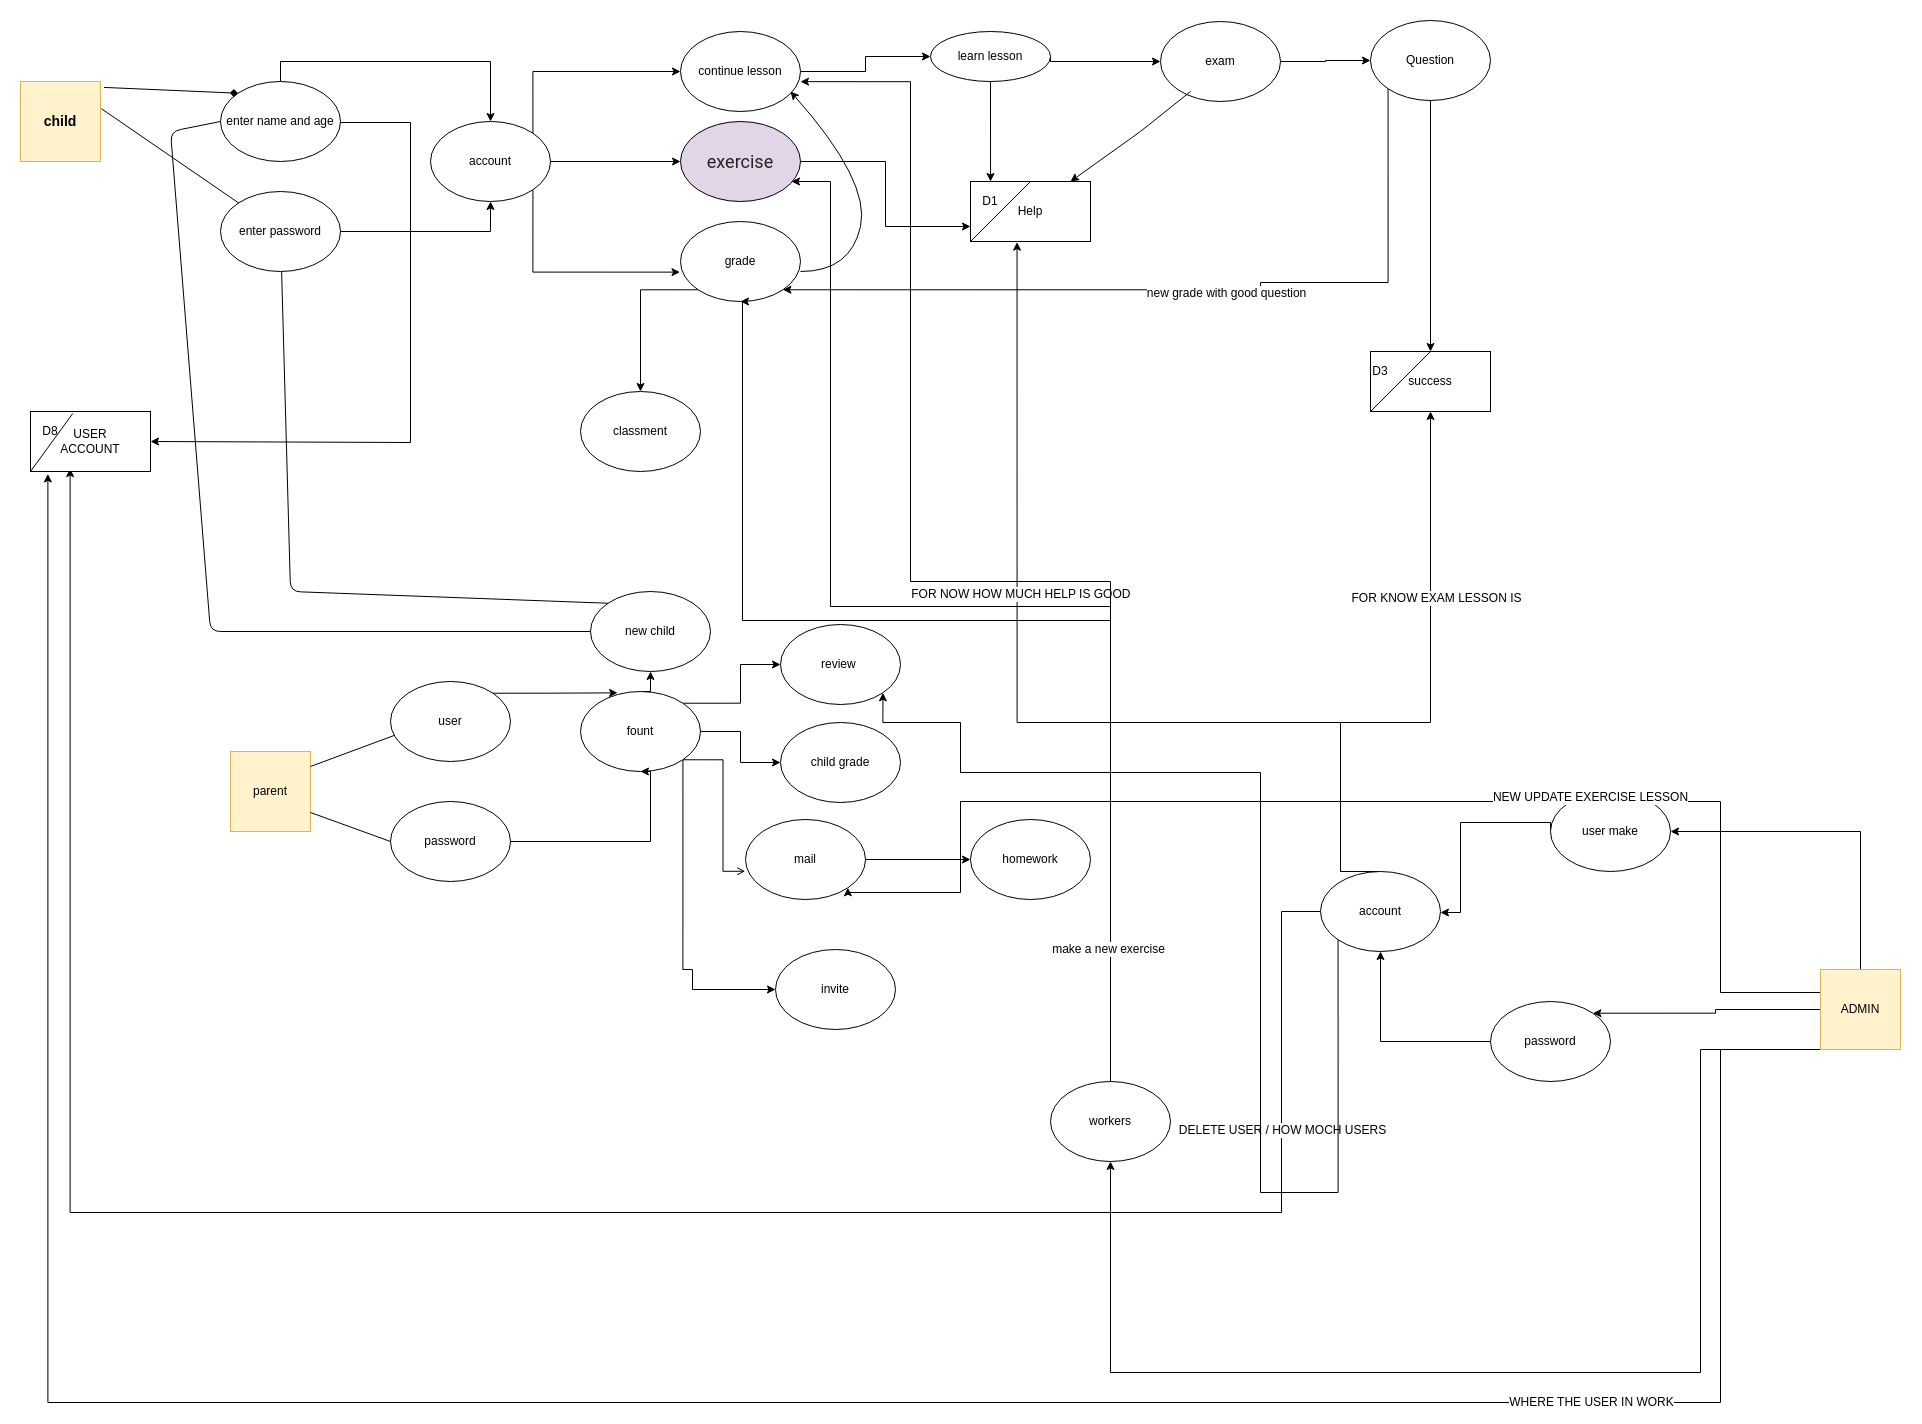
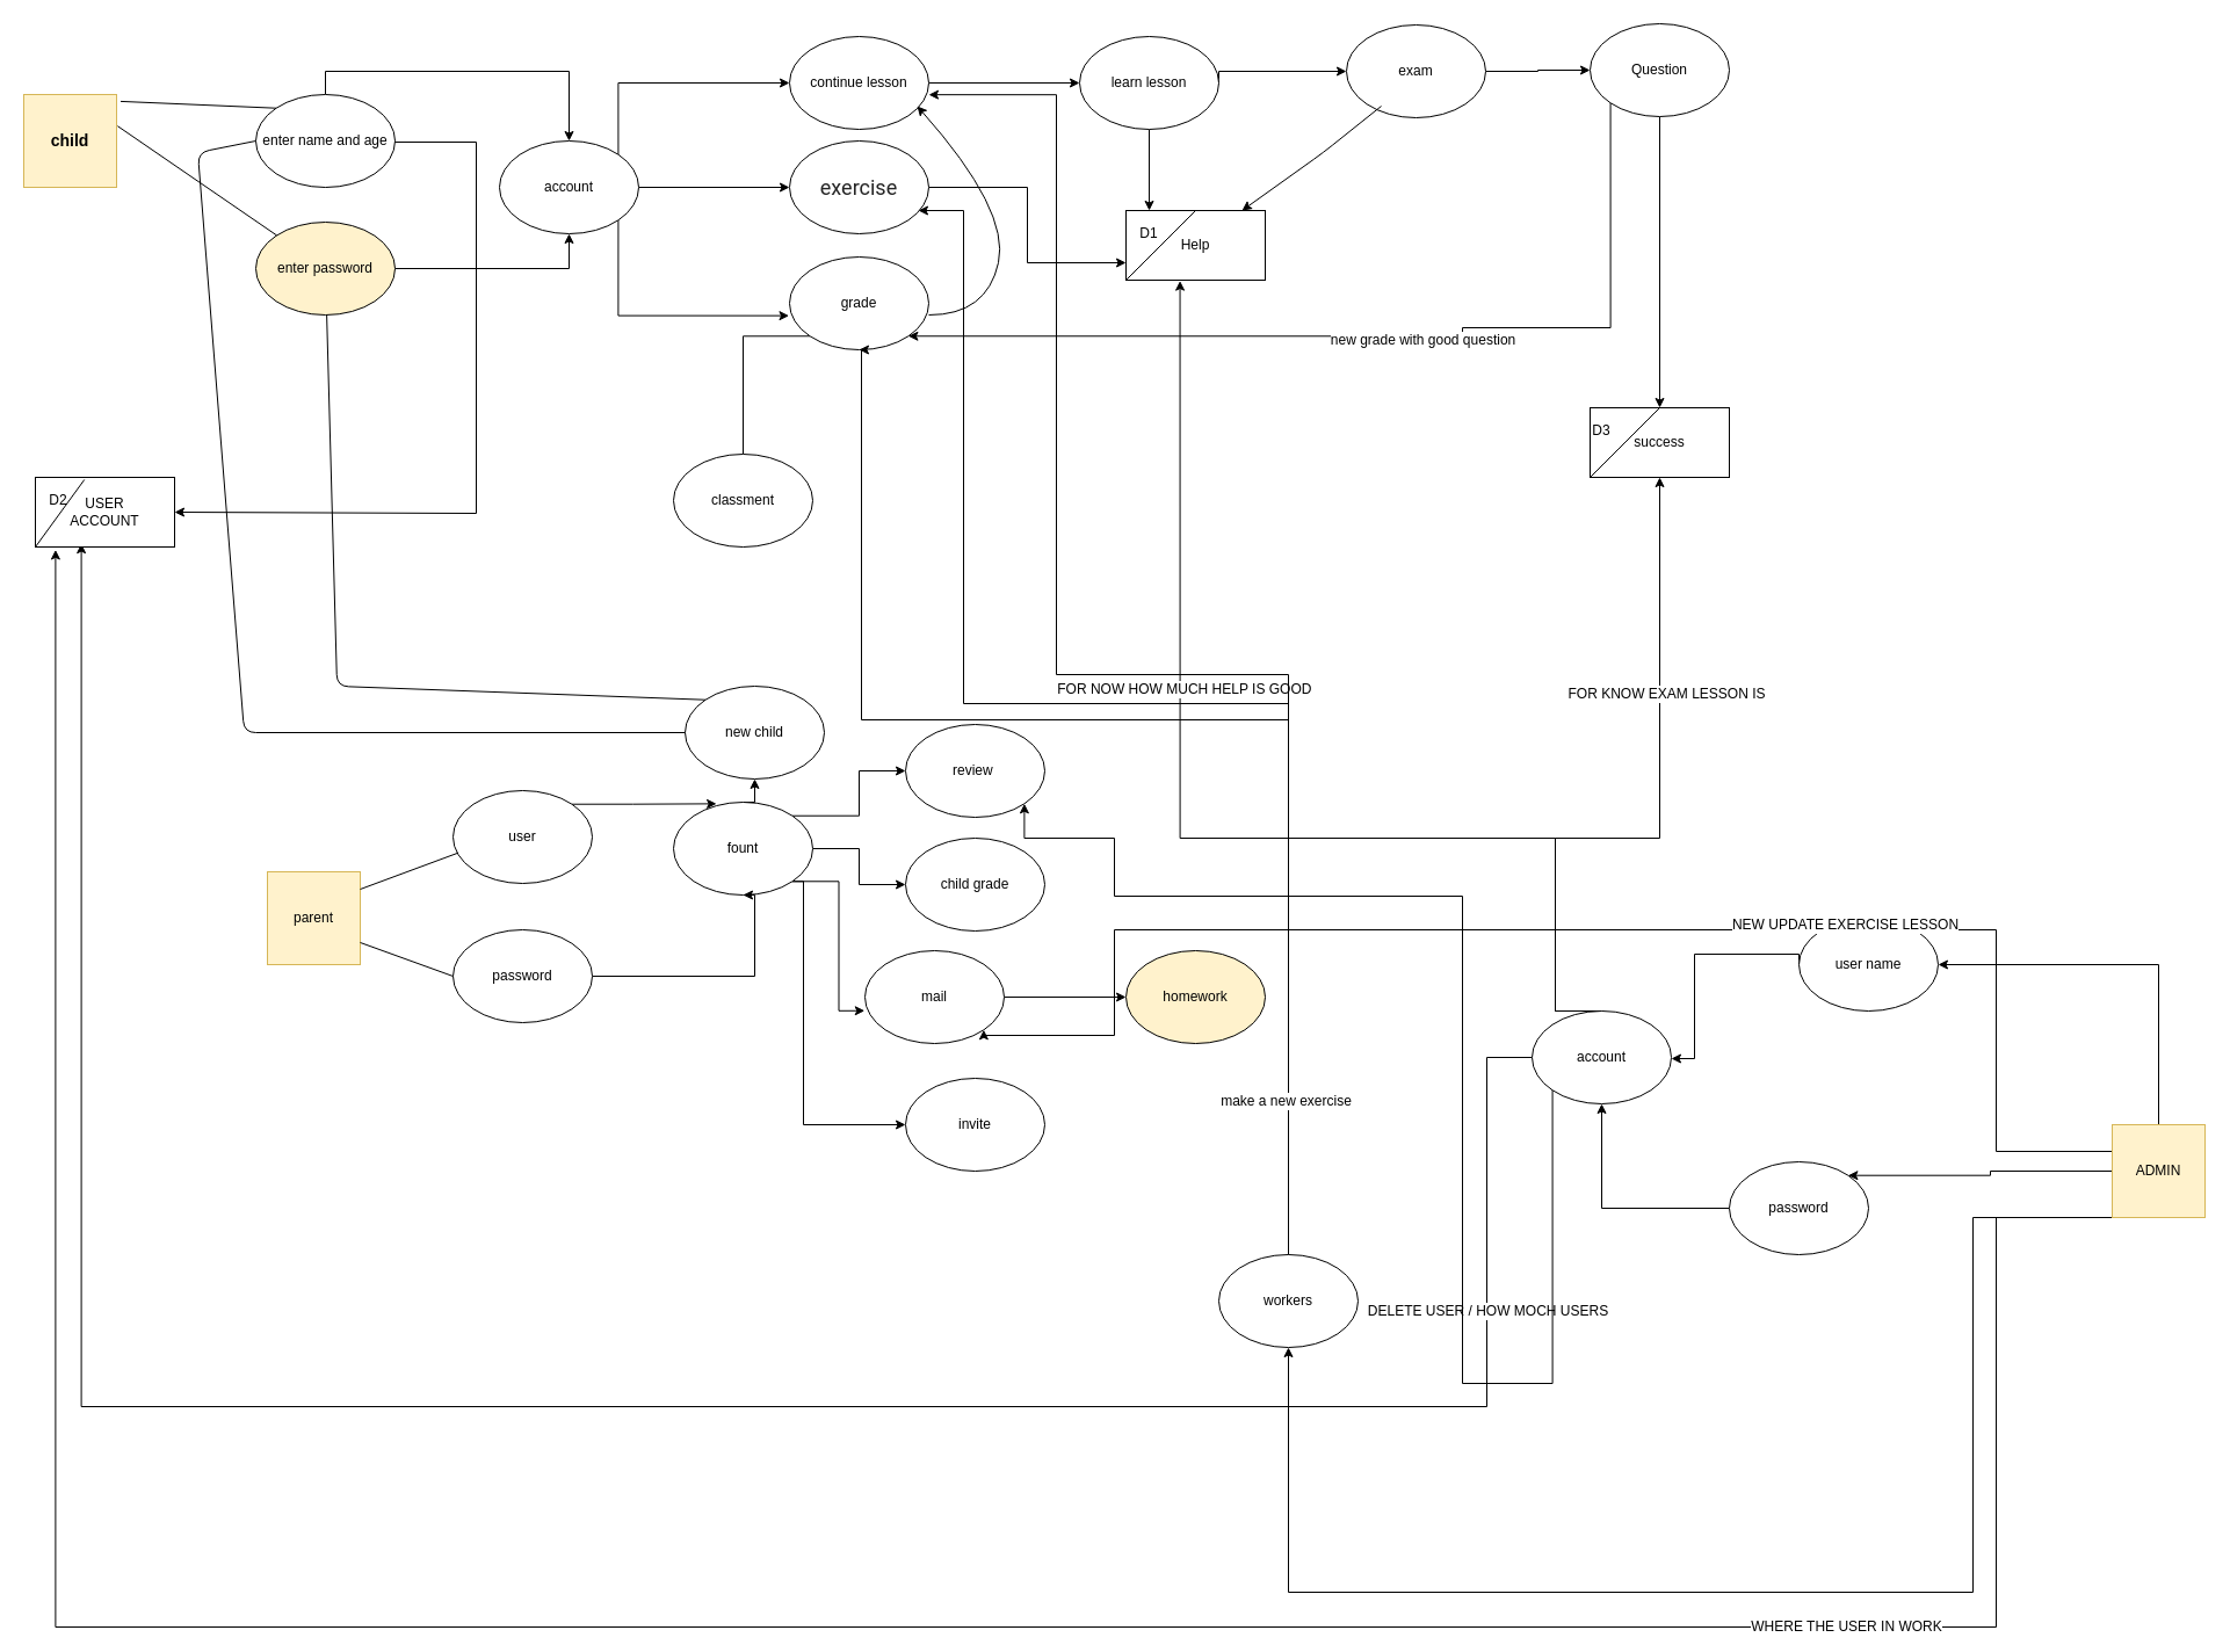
- <mxCell id="23" value="learn lesson" style="ellipse;whiteSpace=wrap;html=1;" vertex="1" parent="1"><mxGeometry x="930" y="31" width="120" height="50" as="geometry" /></mxCell>
+ <mxCell id="23" value="learn lesson" style="ellipse;whiteSpace=wrap;html=1;" vertex="1" parent="1"><mxGeometry x="930" y="31" width="120" height="80" as="geometry" /></mxCell>
- <mxCell id="6" value="" style="endArrow=diamond;html=1;exitX=1.044;exitY=0.074;exitDx=0;exitDy=0;exitPerimeter=0;entryX=0;entryY=0;entryDx=0;entryDy=0;" edge="1" parent="1" source="2" target="5"><mxGeometry width="50" height="50" relative="1" as="geometry"><mxPoint x="140" y="141" as="sourcePoint" /><mxPoint x="190" y="91" as="targetPoint" /></mxGeometry></mxCell>
+ <mxCell id="6" value="" style="endArrow=none;html=1;exitX=1.044;exitY=0.074;exitDx=0;exitDy=0;exitPerimeter=0;entryX=0;entryY=0;entryDx=0;entryDy=0;" edge="1" parent="1" source="2" target="5"><mxGeometry width="50" height="50" relative="1" as="geometry"><mxPoint x="140" y="141" as="sourcePoint" /><mxPoint x="190" y="91" as="targetPoint" /></mxGeometry></mxCell>
- <mxCell id="17" value="&lt;font color=&quot;#252525&quot; face=&quot;roboto, arial, sans-serif&quot;&gt;&lt;span style=&quot;font-size: 18px&quot;&gt;exercise&lt;/span&gt;&lt;/font&gt;" style="ellipse;whiteSpace=wrap;html=1;fillColor=#e1d5e7;" vertex="1" parent="1"><mxGeometry x="680" y="121" width="120" height="80" as="geometry" /></mxCell>
+ <mxCell id="17" value="&lt;font color=&quot;#252525&quot; face=&quot;roboto, arial, sans-serif&quot;&gt;&lt;span style=&quot;font-size: 18px&quot;&gt;exercise&lt;/span&gt;&lt;/font&gt;" style="ellipse;whiteSpace=wrap;html=1;" vertex="1" parent="1"><mxGeometry x="680" y="121" width="120" height="80" as="geometry" /></mxCell>
- <mxCell id="8" value="enter password" style="ellipse;whiteSpace=wrap;html=1;" vertex="1" parent="1"><mxGeometry x="220" y="191" width="120" height="80" as="geometry" /></mxCell>
+ <mxCell id="8" value="enter password" style="ellipse;whiteSpace=wrap;html=1;fillColor=#fff2cc;" vertex="1" parent="1"><mxGeometry x="220" y="191" width="120" height="80" as="geometry" /></mxCell>
- <mxCell id="18" style="edgeStyle=orthogonalEdgeStyle;rounded=0;orthogonalLoop=1;jettySize=auto;html=1;exitX=0;exitY=1;exitDx=0;exitDy=0;" edge="1" parent="1" source="19" target="20"><mxGeometry relative="1" as="geometry"><Array as="points"><mxPoint x="640" y="289" /></Array></mxGeometry></mxCell>
+ <mxCell id="18" style="edgeStyle=orthogonalEdgeStyle;rounded=0;orthogonalLoop=1;jettySize=auto;html=1;exitX=0;exitY=1;exitDx=0;exitDy=0;endArrow=none;" edge="1" parent="1" source="19" target="20"><mxGeometry relative="1" as="geometry"><Array as="points"><mxPoint x="640" y="289" /></Array></mxGeometry></mxCell>
- <mxCell id="81" value="D8" style="text;html=1;strokeColor=none;fillColor=none;align=center;verticalAlign=middle;whiteSpace=wrap;rounded=0;" vertex="1" parent="1"><mxGeometry x="30" y="421" width="40" height="20" as="geometry" /></mxCell>
+ <mxCell id="81" value="D2" style="text;html=1;strokeColor=none;fillColor=none;align=center;verticalAlign=middle;whiteSpace=wrap;rounded=0;" vertex="1" parent="1"><mxGeometry x="30" y="421" width="40" height="20" as="geometry" /></mxCell>
- <mxCell id="63" value="user make" style="ellipse;whiteSpace=wrap;html=1;" vertex="1" parent="1"><mxGeometry x="1550" y="791" width="120" height="80" as="geometry" /></mxCell>
+ <mxCell id="63" value="user name" style="ellipse;whiteSpace=wrap;html=1;" vertex="1" parent="1"><mxGeometry x="1550" y="791" width="120" height="80" as="geometry" /></mxCell>
- <mxCell id="52" value="homework" style="ellipse;whiteSpace=wrap;html=1;" vertex="1" parent="1"><mxGeometry x="970" y="819" width="120" height="80" as="geometry" /></mxCell>
+ <mxCell id="52" value="homework" style="ellipse;whiteSpace=wrap;html=1;fillColor=#fff2cc;" vertex="1" parent="1"><mxGeometry x="970" y="819" width="120" height="80" as="geometry" /></mxCell>
- <mxCell id="36" style="edgeStyle=orthogonalEdgeStyle;rounded=0;orthogonalLoop=1;jettySize=auto;html=1;exitX=1;exitY=1;exitDx=0;exitDy=0;entryX=-0.002;entryY=0.647;entryDx=0;entryDy=0;entryPerimeter=0;endArrow=open;" edge="1" parent="1" source="39" target="50"><mxGeometry relative="1" as="geometry" /></mxCell>
+ <mxCell id="36" style="edgeStyle=orthogonalEdgeStyle;rounded=0;orthogonalLoop=1;jettySize=auto;html=1;exitX=1;exitY=1;exitDx=0;exitDy=0;entryX=-0.002;entryY=0.647;entryDx=0;entryDy=0;entryPerimeter=0;" edge="1" parent="1" source="39" target="50"><mxGeometry relative="1" as="geometry" /></mxCell>
- <mxCell id="51" value="invite" style="ellipse;whiteSpace=wrap;html=1;" vertex="1" parent="1"><mxGeometry x="775" y="949" width="120" height="80" as="geometry" /></mxCell>
+ <mxCell id="51" value="invite" style="ellipse;whiteSpace=wrap;html=1;" vertex="1" parent="1"><mxGeometry x="780" y="929" width="120" height="80" as="geometry" /></mxCell>
